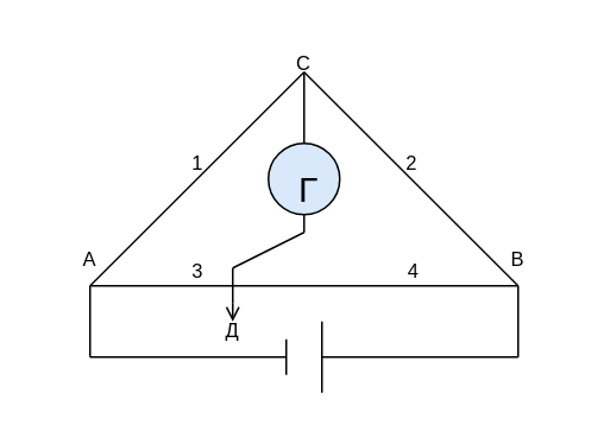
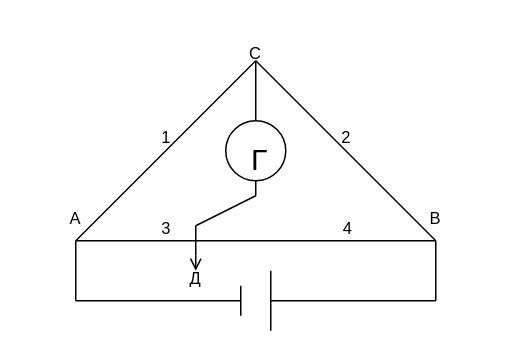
- <mxCell id="2" value="&amp;nbsp;Г" style="ellipse;whiteSpace=wrap;html=1;aspect=fixed;fontSize=20;align=center;fontStyle=0;verticalAlign=bottom;fillColor=#dae8fc;" vertex="1" parent="1"><mxGeometry x="150" y="80" width="40" height="40" as="geometry" /></mxCell>
+ <mxCell id="2" value="&amp;nbsp;Г" style="ellipse;whiteSpace=wrap;html=1;aspect=fixed;fontSize=20;align=center;fontStyle=0;verticalAlign=bottom;" vertex="1" parent="1"><mxGeometry x="150" y="80" width="40" height="40" as="geometry" /></mxCell>
